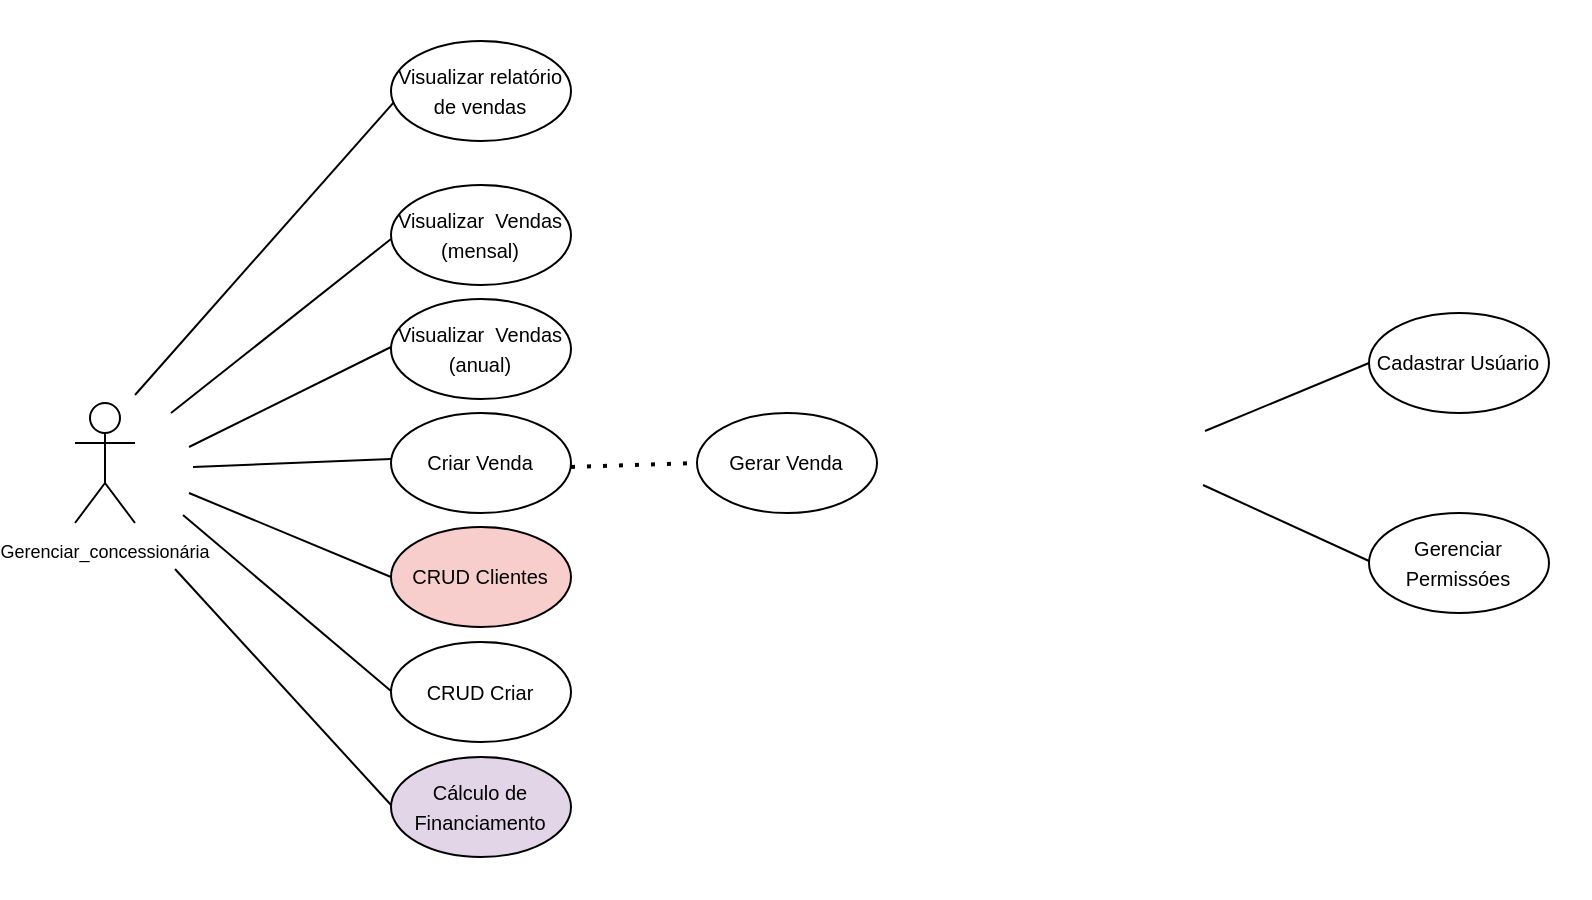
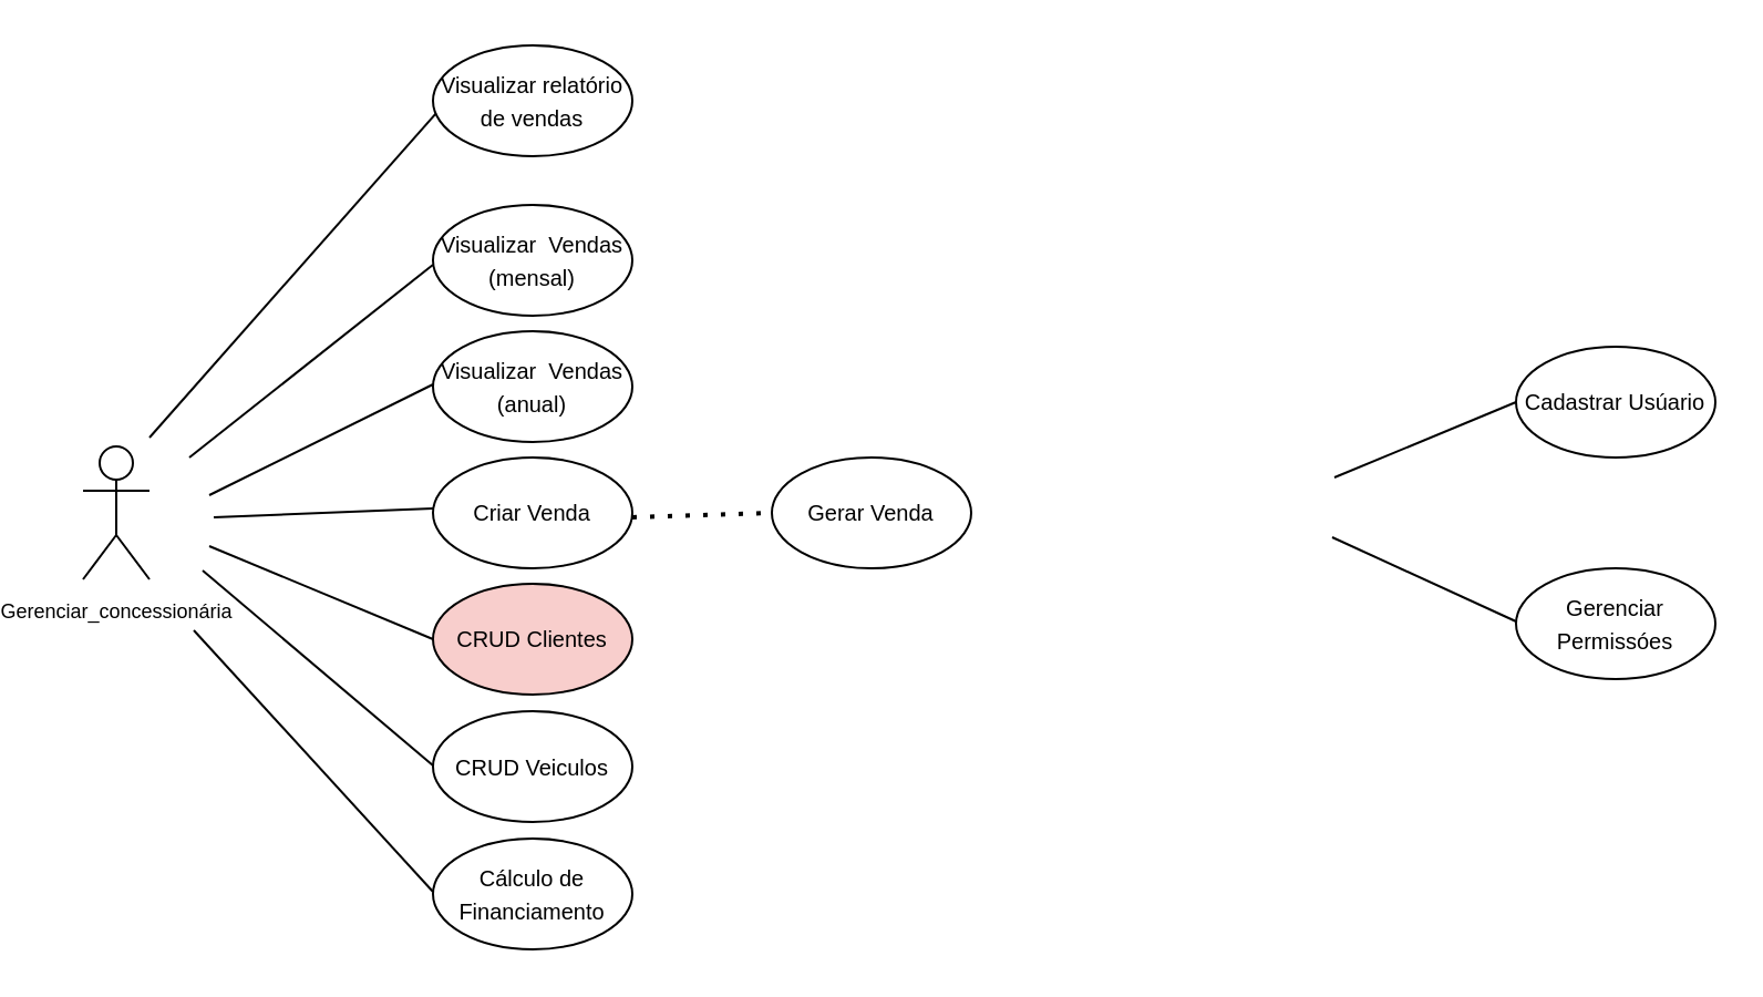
- <mxCell id="7" value="&lt;font style=&quot;font-size: 10px;&quot;&gt;CRUD Criar&lt;/font&gt;" style="ellipse;whiteSpace=wrap;html=1;" vertex="1" parent="1"><mxGeometry x="178" y="320.5" width="90" height="50" as="geometry" /></mxCell>
+ <mxCell id="7" value="&lt;font style=&quot;font-size: 10px;&quot;&gt;CRUD Veiculos&lt;/font&gt;" style="ellipse;whiteSpace=wrap;html=1;" vertex="1" parent="1"><mxGeometry x="178" y="320.5" width="90" height="50" as="geometry" /></mxCell>
- <mxCell id="8" value="&lt;font style=&quot;font-size: 10px;&quot;&gt;Cálculo de Financiamento&lt;/font&gt;" style="ellipse;whiteSpace=wrap;html=1;fillColor=#e1d5e7;" vertex="1" parent="1"><mxGeometry x="178" y="378" width="90" height="50" as="geometry" /></mxCell>
+ <mxCell id="8" value="&lt;font style=&quot;font-size: 10px;&quot;&gt;Cálculo de Financiamento&lt;/font&gt;" style="ellipse;whiteSpace=wrap;html=1;" vertex="1" parent="1"><mxGeometry x="178" y="378" width="90" height="50" as="geometry" /></mxCell>
